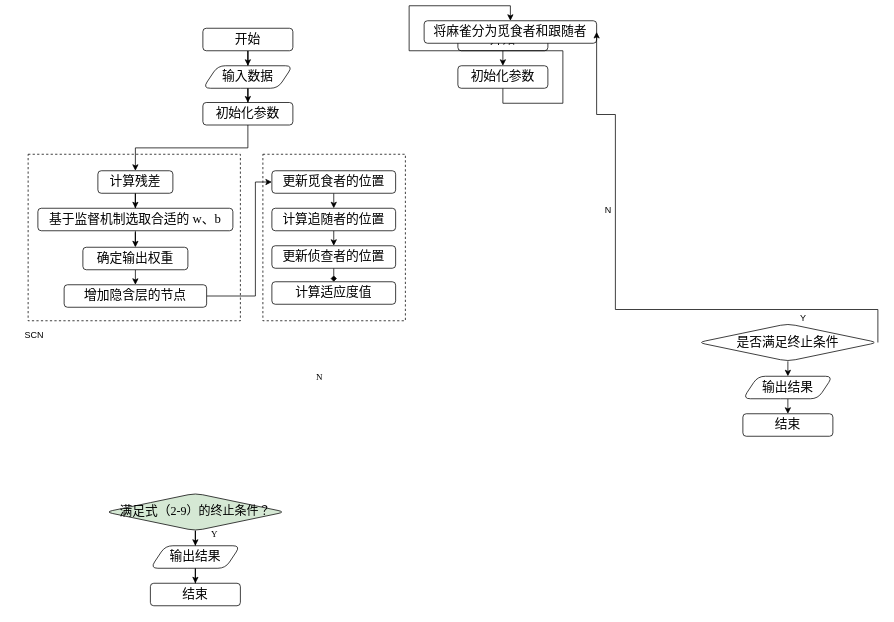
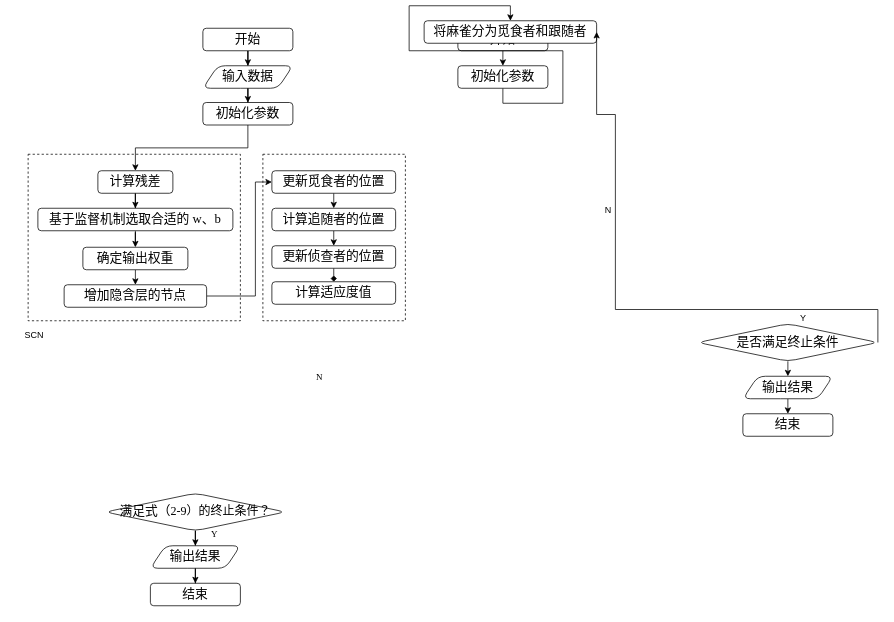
- <mxCell id="17" value="满足式（&lt;span style=&quot;font-size: 12pt; text-align: start;&quot; lang=&quot;EN-US&quot;&gt;2-9&lt;/span&gt;&lt;span style=&quot;font-size: 12pt; text-align: start;&quot;&gt;）的终止条件？&lt;/span&gt;&lt;span style=&quot;font-size: medium; text-align: start;&quot;&gt;&lt;/span&gt;" style="rhombus;whiteSpace=wrap;html=1;fontSize=17;rounded=1;fontFamily=Times New Roman;fillColor=#d5e8d4;" vertex="1" parent="1"><mxGeometry x="140" y="650" width="240" height="50" as="geometry" /></mxCell>
+ <mxCell id="17" value="满足式（&lt;span style=&quot;font-size: 12pt; text-align: start;&quot; lang=&quot;EN-US&quot;&gt;2-9&lt;/span&gt;&lt;span style=&quot;font-size: 12pt; text-align: start;&quot;&gt;）的终止条件？&lt;/span&gt;&lt;span style=&quot;font-size: medium; text-align: start;&quot;&gt;&lt;/span&gt;" style="rhombus;whiteSpace=wrap;html=1;fontSize=17;rounded=1;fontFamily=Times New Roman;" vertex="1" parent="1"><mxGeometry x="140" y="650" width="240" height="50" as="geometry" /></mxCell>
